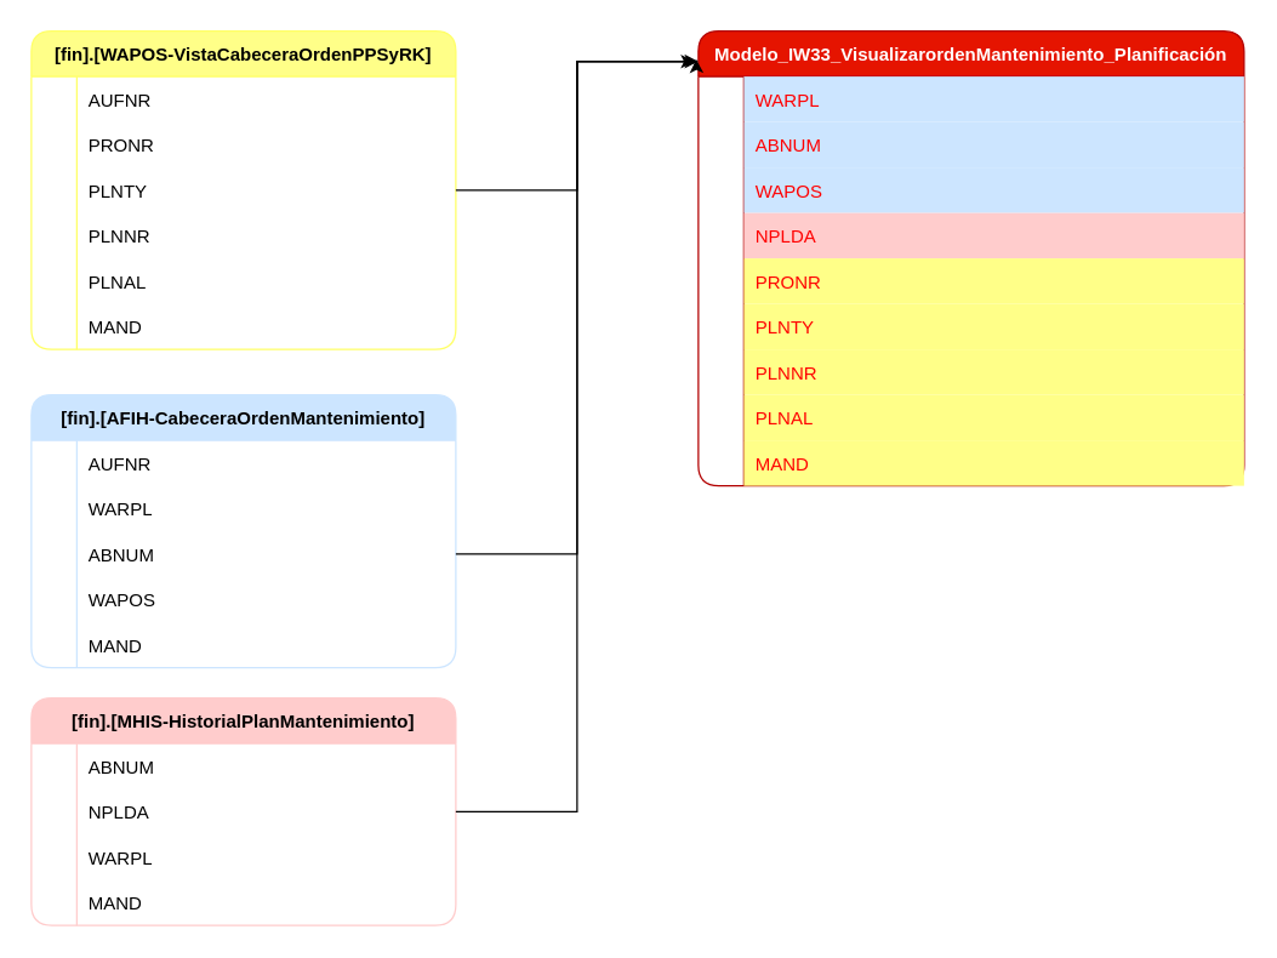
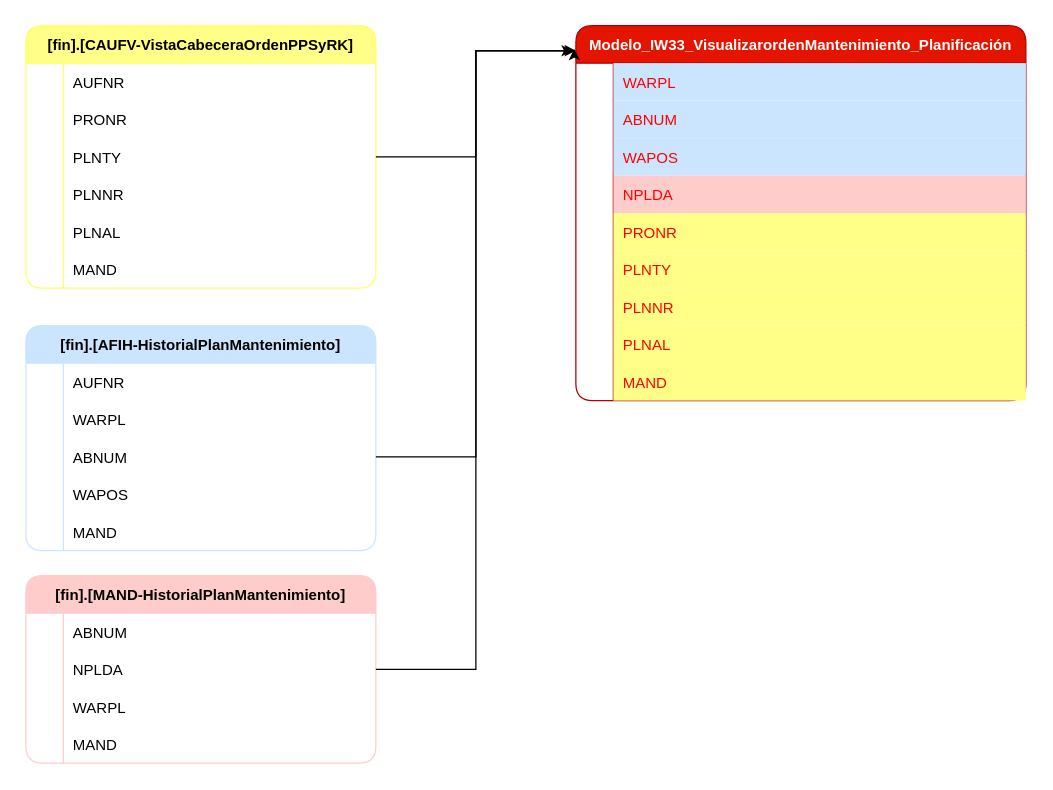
- <mxCell id="30" value="[fin].[WAPOS-VistaCabeceraOrdenPPSyRK]" style="shape=table;startSize=30;container=1;collapsible=1;childLayout=tableLayout;fixedRows=1;rowLines=0;fontStyle=1;align=center;resizeLast=1;rounded=1;fillColor=#ffff88;strokeColor=#FFFF66;" vertex="1" parent="1"><mxGeometry x="20" y="20" width="280" height="210" as="geometry" /></mxCell>
+ <mxCell id="30" value="[fin].[CAUFV-VistaCabeceraOrdenPPSyRK]" style="shape=table;startSize=30;container=1;collapsible=1;childLayout=tableLayout;fixedRows=1;rowLines=0;fontStyle=1;align=center;resizeLast=1;rounded=1;fillColor=#ffff88;strokeColor=#FFFF66;" vertex="1" parent="1"><mxGeometry x="20" y="20" width="280" height="210" as="geometry" /></mxCell>
- <mxCell id="49" value="[fin].[AFIH-CabeceraOrdenMantenimiento]" style="shape=table;startSize=30;container=1;collapsible=1;childLayout=tableLayout;fixedRows=1;rowLines=0;fontStyle=1;align=center;resizeLast=1;rounded=1;fillColor=#cce5ff;strokeColor=#CCE5FF;" vertex="1" parent="1"><mxGeometry x="20" y="260" width="280" height="180" as="geometry" /></mxCell>
+ <mxCell id="49" value="[fin].[AFIH-HistorialPlanMantenimiento]" style="shape=table;startSize=30;container=1;collapsible=1;childLayout=tableLayout;fixedRows=1;rowLines=0;fontStyle=1;align=center;resizeLast=1;rounded=1;fillColor=#cce5ff;strokeColor=#CCE5FF;" vertex="1" parent="1"><mxGeometry x="20" y="260" width="280" height="180" as="geometry" /></mxCell>
- <mxCell id="65" value="[fin].[MHIS-HistorialPlanMantenimiento]" style="shape=table;startSize=30;container=1;collapsible=1;childLayout=tableLayout;fixedRows=1;rowLines=0;fontStyle=1;align=center;resizeLast=1;rounded=1;fillColor=#FFCCCC;strokeColor=#FFCCCC;" vertex="1" parent="1"><mxGeometry x="20" y="460" width="280" height="150" as="geometry" /></mxCell>
+ <mxCell id="65" value="[fin].[MAND-HistorialPlanMantenimiento]" style="shape=table;startSize=30;container=1;collapsible=1;childLayout=tableLayout;fixedRows=1;rowLines=0;fontStyle=1;align=center;resizeLast=1;rounded=1;fillColor=#FFCCCC;strokeColor=#FFCCCC;" vertex="1" parent="1"><mxGeometry x="20" y="460" width="280" height="150" as="geometry" /></mxCell>
